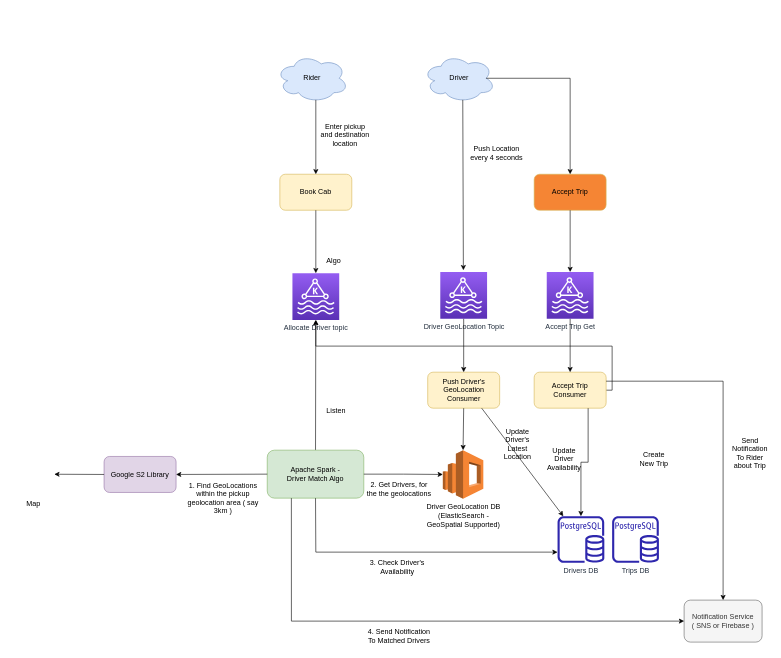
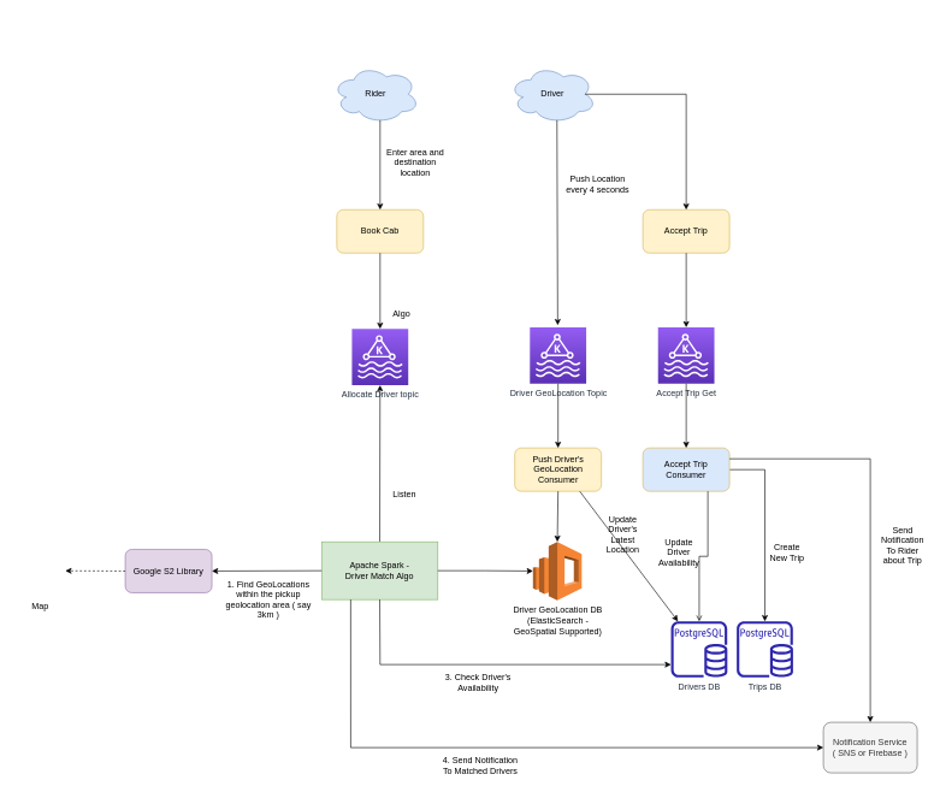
- <mxCell id="5" value="Enter pickup and destination location" style="text;html=1;strokeColor=none;fillColor=none;align=center;verticalAlign=middle;whiteSpace=wrap;rounded=0;" parent="1" vertex="1"><mxGeometry x="530" y="200" width="90" height="50" as="geometry" /></mxCell>
+ <mxCell id="5" value="Enter area and destination location" style="text;html=1;strokeColor=none;fillColor=none;align=center;verticalAlign=middle;whiteSpace=wrap;rounded=0;" parent="1" vertex="1"><mxGeometry x="530" y="200" width="90" height="50" as="geometry" /></mxCell>
- <mxCell id="14" value="Accept Trip" style="rounded=1;whiteSpace=wrap;html=1;fillColor=#f58534;strokeColor=#d6b656;" parent="1" vertex="1"><mxGeometry x="890" y="290" width="120" height="60" as="geometry" /></mxCell>
+ <mxCell id="14" value="Accept Trip" style="rounded=1;whiteSpace=wrap;html=1;fillColor=#fff2cc;strokeColor=#d6b656;" parent="1" vertex="1"><mxGeometry x="890" y="290" width="120" height="60" as="geometry" /></mxCell>
- <mxCell id="24" value="" style="endArrow=classic;html=1;rounded=0;exitX=1;exitY=0.5;exitDx=0;exitDy=0;edgeStyle=orthogonalEdgeStyle;" parent="1" source="25" target="6" edge="1"><mxGeometry width="50" height="50" relative="1" as="geometry"><mxPoint x="960" y="780" as="sourcePoint" /><mxPoint x="650" y="750" as="targetPoint" /></mxGeometry></mxCell>
+ <mxCell id="24" value="" style="endArrow=classic;html=1;rounded=0;exitX=1;exitY=0.5;exitDx=0;exitDy=0;edgeStyle=orthogonalEdgeStyle;" parent="1" source="25" target="23" edge="1"><mxGeometry width="50" height="50" relative="1" as="geometry"><mxPoint x="960" y="780" as="sourcePoint" /><mxPoint x="650" y="750" as="targetPoint" /></mxGeometry></mxCell>
- <mxCell id="25" value="Accept Trip Consumer" style="rounded=1;whiteSpace=wrap;html=1;fillColor=#fff2cc;strokeColor=#d6b656;" parent="1" vertex="1"><mxGeometry x="890" y="620" width="120" height="60" as="geometry" /></mxCell>
+ <mxCell id="25" value="Accept Trip Consumer" style="rounded=1;whiteSpace=wrap;html=1;fillColor=#dae8fc;strokeColor=#d6b656;" parent="1" vertex="1"><mxGeometry x="890" y="620" width="120" height="60" as="geometry" /></mxCell>
- <mxCell id="10" value="&lt;div&gt;Apache Spark - &lt;br&gt;&lt;/div&gt;&lt;div&gt;Driver Match Algo&lt;br&gt;&lt;/div&gt;" style="rounded=1;whiteSpace=wrap;html=1;fillColor=#d5e8d4;strokeColor=#82b366;" parent="1" vertex="1"><mxGeometry x="445" y="750" width="161" height="80" as="geometry" /></mxCell>
+ <mxCell id="10" value="&lt;div&gt;Apache Spark - &lt;br&gt;&lt;/div&gt;&lt;div&gt;Driver Match Algo&lt;br&gt;&lt;/div&gt;" style="whiteSpace=wrap;html=1;fillColor=#d5e8d4;strokeColor=#82b366;rounded=0;" parent="1" vertex="1"><mxGeometry x="445" y="750" width="161" height="80" as="geometry" /></mxCell>
- <mxCell id="43" value="" style="endArrow=classic;html=1;rounded=0;exitX=0;exitY=0.5;exitDx=0;exitDy=0;" edge="1" parent="1" source="41" target="40"><mxGeometry width="50" height="50" relative="1" as="geometry"><mxPoint x="390" y="840" as="sourcePoint" /><mxPoint x="440" y="790" as="targetPoint" /></mxGeometry></mxCell>
+ <mxCell id="43" value="" style="endArrow=classic;html=1;rounded=0;exitX=0;exitY=0.5;exitDx=0;exitDy=0;dashed=1;" edge="1" parent="1" source="41" target="40"><mxGeometry width="50" height="50" relative="1" as="geometry"><mxPoint x="390" y="840" as="sourcePoint" /><mxPoint x="440" y="790" as="targetPoint" /></mxGeometry></mxCell>
- <mxCell id="27" value="2. Get Drivers, for the the geolocations" style="text;html=1;strokeColor=none;fillColor=none;align=center;verticalAlign=middle;whiteSpace=wrap;rounded=0;" parent="1" vertex="1"><mxGeometry x="610" y="800" width="110" height="30" as="geometry" /></mxCell>
- <mxCell id="29" value="" style="endArrow=classic;html=1;rounded=0;exitX=0.75;exitY=1;exitDx=0;exitDy=0;edgeStyle=orthogonalEdgeStyle;" parent="1" source="25" target="28" edge="1"><mxGeometry width="50" height="50" relative="1" as="geometry"><mxPoint x="600" y="880" as="sourcePoint" /><mxPoint x="650" y="830" as="targetPoint" /></mxGeometry></mxCell>
+ <mxCell id="29" value="" style="endArrow=open;html=1;rounded=0;exitX=0.75;exitY=1;exitDx=0;exitDy=0;edgeStyle=orthogonalEdgeStyle;" parent="1" source="25" target="28" edge="1"><mxGeometry width="50" height="50" relative="1" as="geometry"><mxPoint x="600" y="880" as="sourcePoint" /><mxPoint x="650" y="830" as="targetPoint" /></mxGeometry></mxCell>
